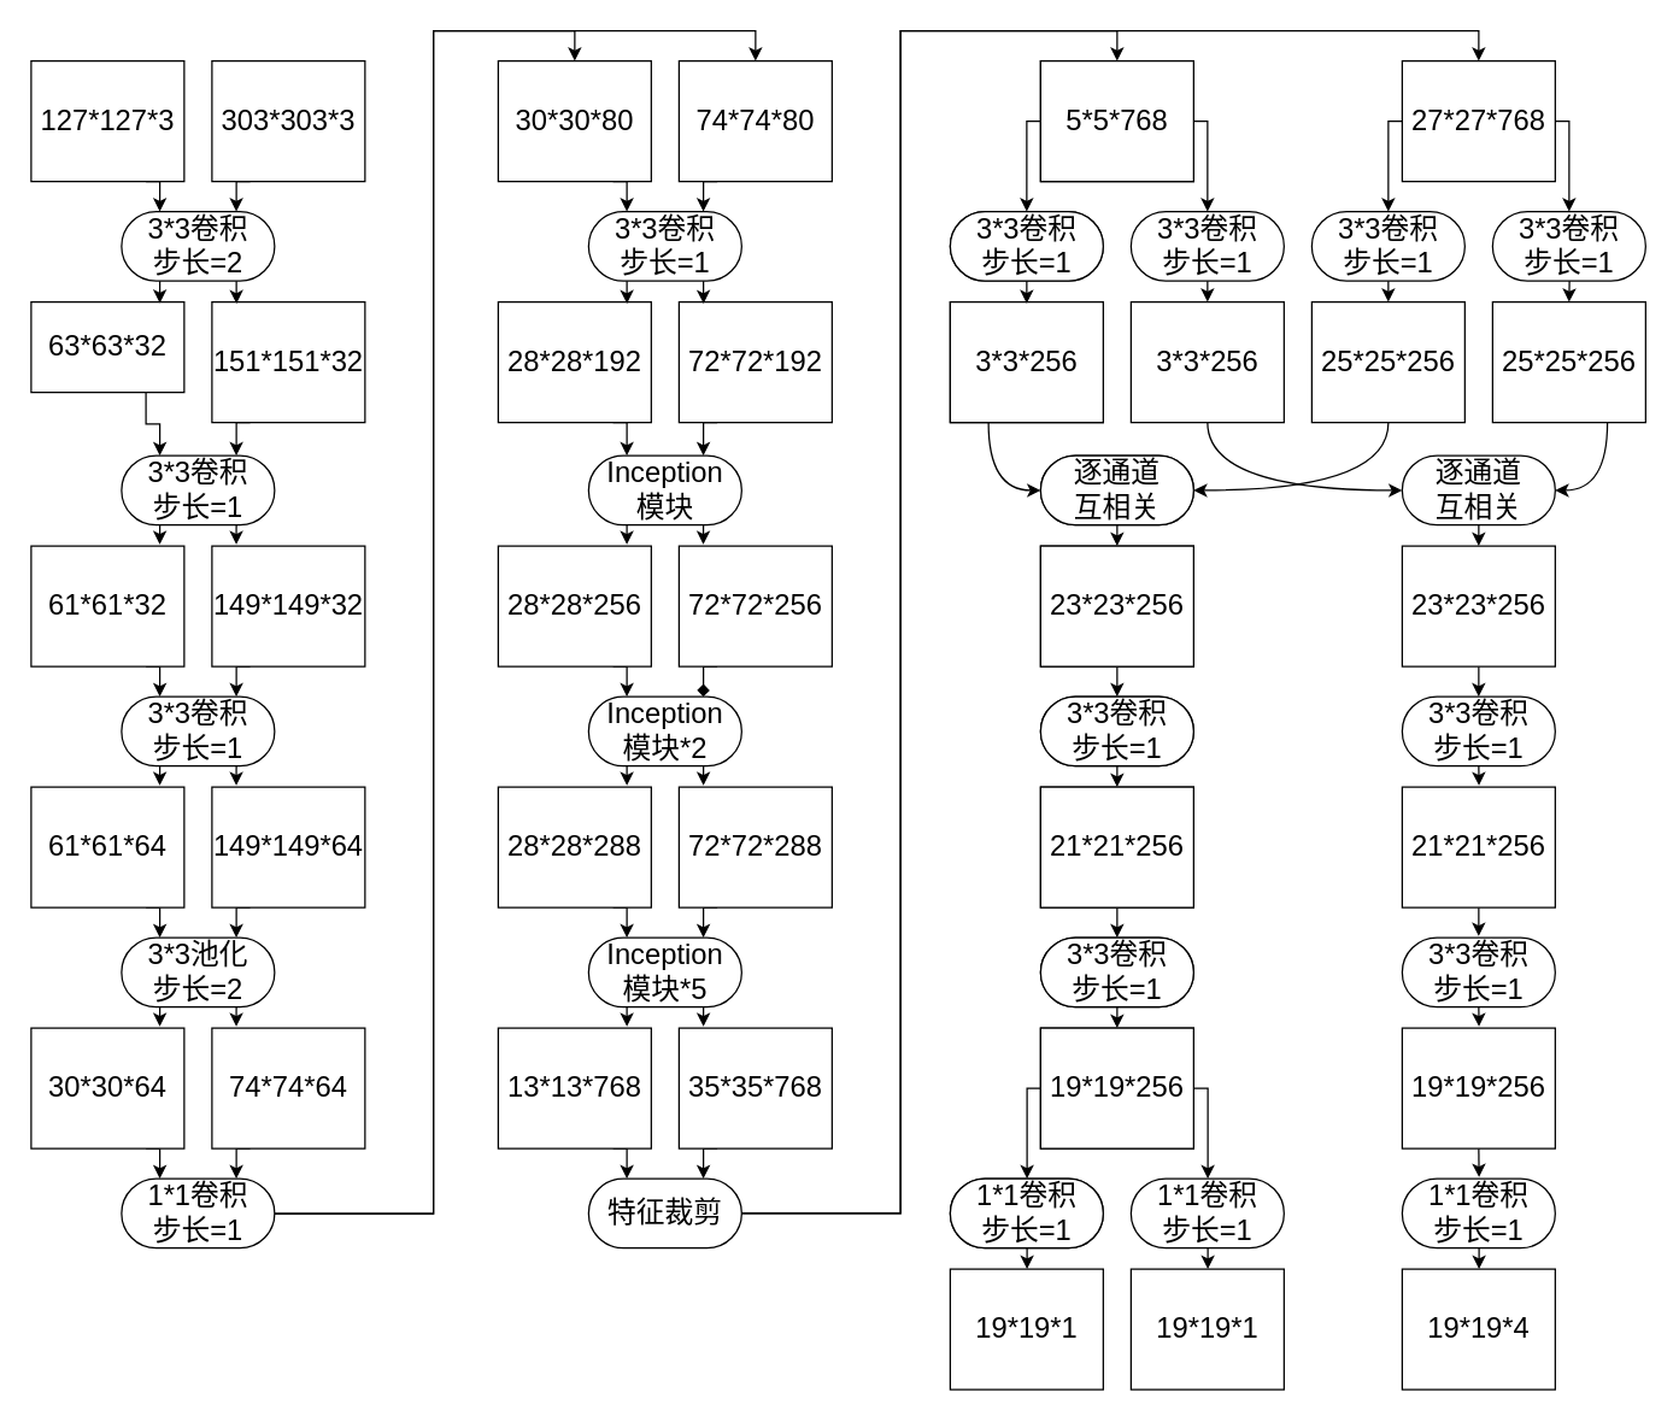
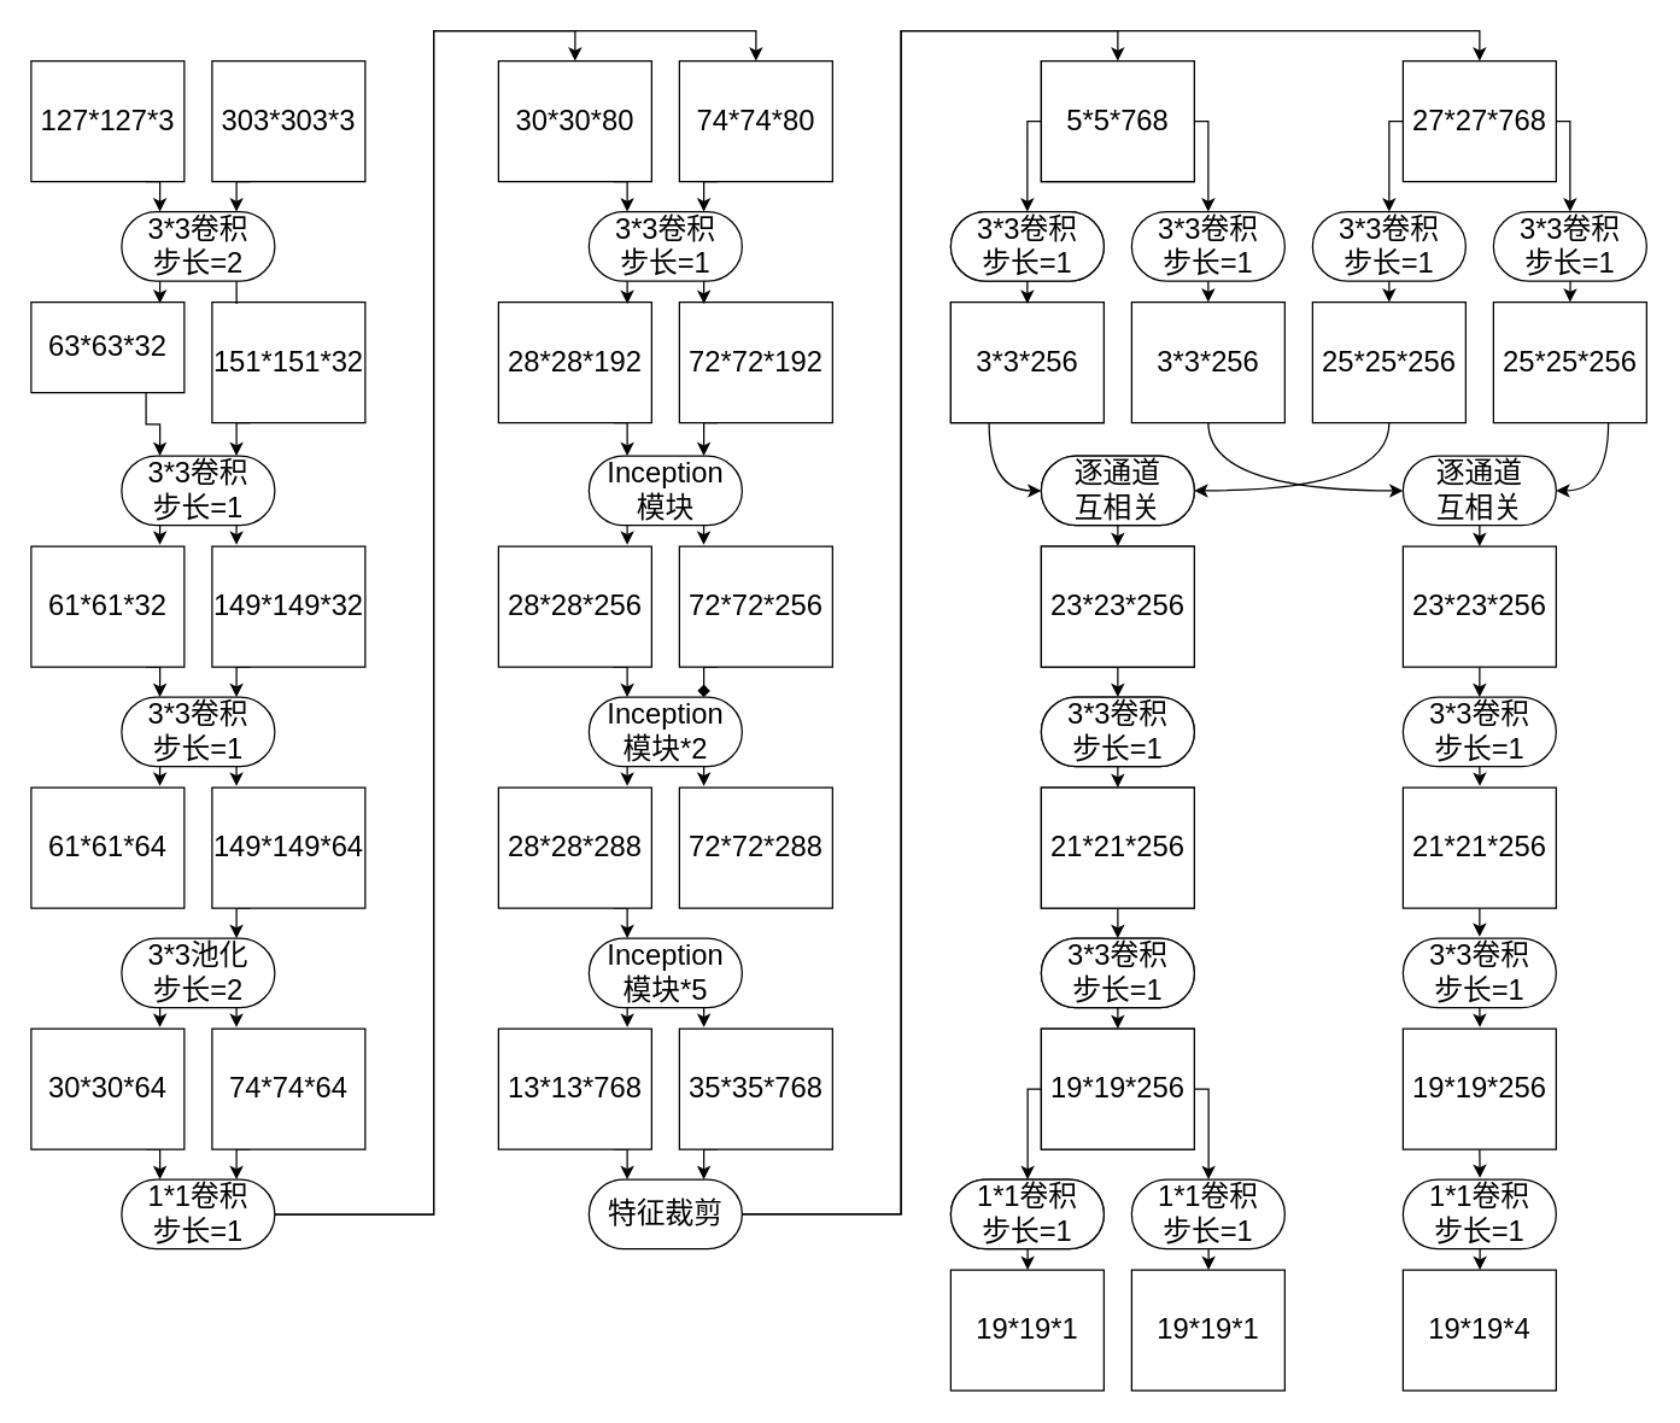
- <mxCell id="127" style="edgeStyle=orthogonalEdgeStyle;rounded=0;orthogonalLoop=1;jettySize=auto;html=1;exitX=0.75;exitY=1;exitDx=0;exitDy=0;entryX=0.16;entryY=0.013;entryDx=0;entryDy=0;entryPerimeter=0;" parent="1" source="109" target="5" edge="1"><mxGeometry relative="1" as="geometry" /></mxCell>
+ <mxCell id="127" style="edgeStyle=orthogonalEdgeStyle;rounded=0;orthogonalLoop=1;jettySize=auto;html=1;exitX=0.75;exitY=1;exitDx=0;exitDy=0;entryX=0.16;entryY=0.013;entryDx=0;entryDy=0;entryPerimeter=0;endArrow=none;" parent="1" source="109" target="5" edge="1"><mxGeometry relative="1" as="geometry" /></mxCell>
- <mxCell id="14" style="edgeStyle=orthogonalEdgeStyle;rounded=0;orthogonalLoop=1;jettySize=auto;html=1;exitX=0.75;exitY=1;exitDx=0;exitDy=0;entryX=0.25;entryY=0;entryDx=0;entryDy=0;" parent="1" source="15" target="18" edge="1"><mxGeometry relative="1" as="geometry"><mxPoint x="107" y="621" as="targetPoint" /></mxGeometry></mxCell>
- <mxCell id="54" style="edgeStyle=orthogonalEdgeStyle;rounded=0;orthogonalLoop=1;jettySize=auto;html=1;exitX=0.25;exitY=1;exitDx=0;exitDy=0;entryX=0.75;entryY=0;entryDx=0;entryDy=0;" parent="1" source="55" target="38" edge="1"><mxGeometry relative="1" as="geometry" /></mxCell>
